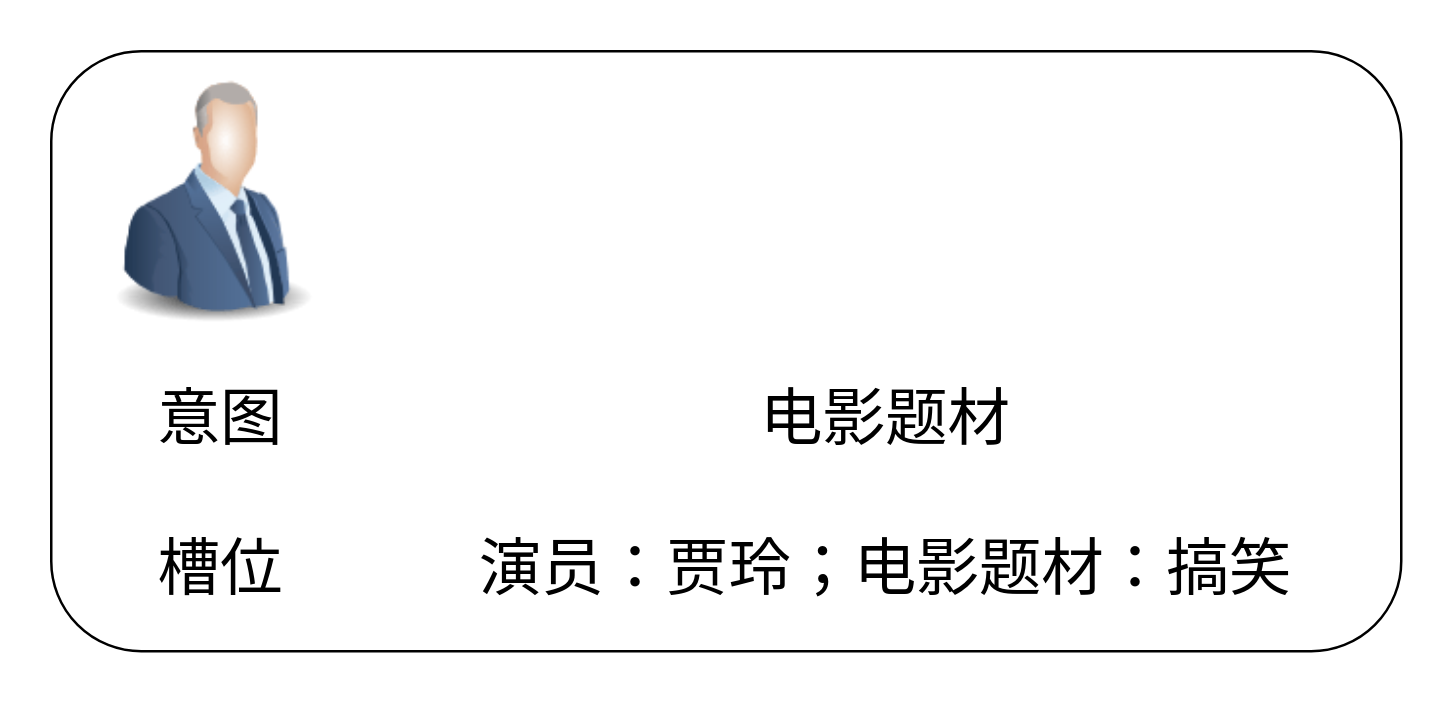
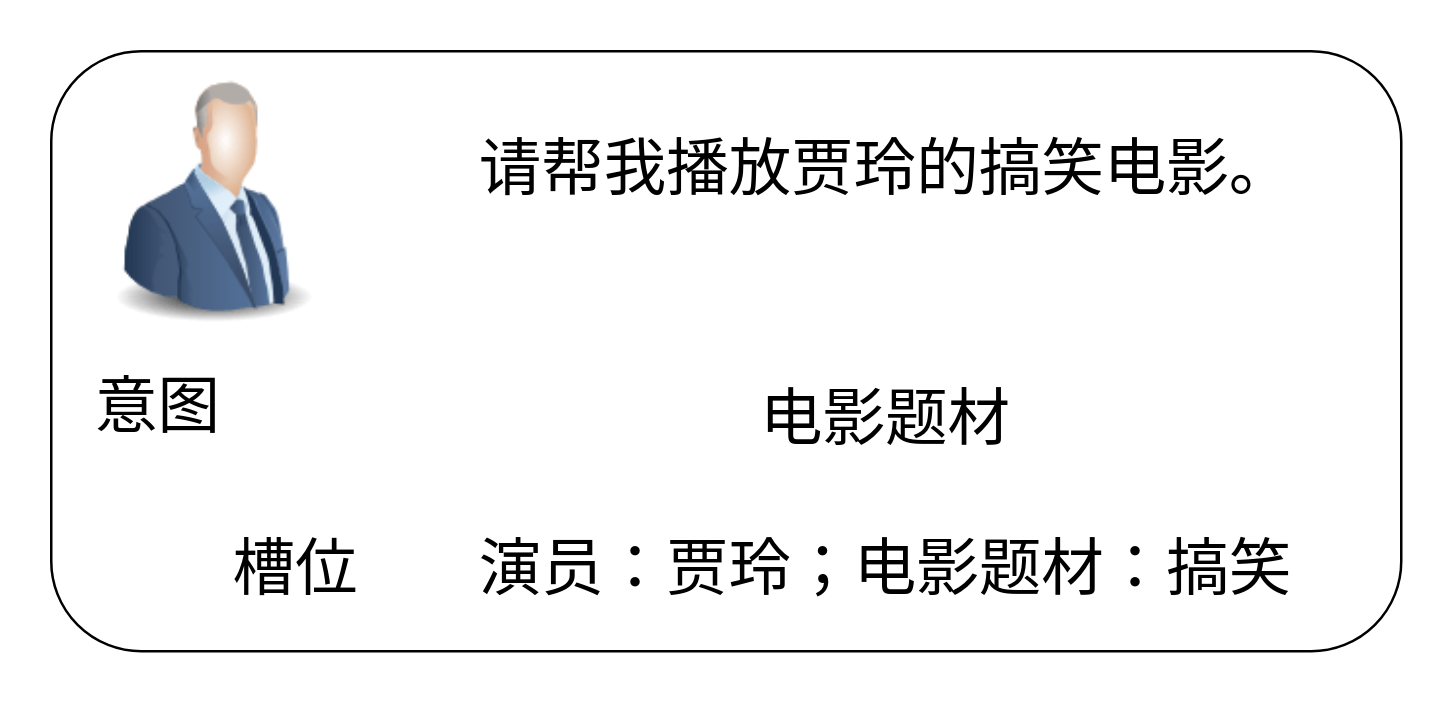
+ <mxCell id="4" value="&lt;font style=&quot;font-size: 25px;&quot;&gt;请帮我播放贾玲的搞笑电影。&lt;/font&gt;" style="text;html=1;align=center;verticalAlign=middle;whiteSpace=wrap;rounded=0;fontSize=30;" vertex="1" parent="1"><mxGeometry x="179" y="50" width="350" height="30" as="geometry" /></mxCell>
- <mxCell id="7" value="&lt;font style=&quot;font-size: 25px;&quot;&gt;意图&lt;/font&gt;" style="text;html=1;align=center;verticalAlign=middle;whiteSpace=wrap;rounded=0;fontSize=30;" vertex="1" parent="1"><mxGeometry x="50" y="150" width="76" height="30" as="geometry" /></mxCell>
+ <mxCell id="7" value="&lt;font style=&quot;font-size: 25px;&quot;&gt;意图&lt;/font&gt;" style="text;html=1;align=center;verticalAlign=middle;whiteSpace=wrap;rounded=0;fontSize=30;" vertex="1" parent="1"><mxGeometry x="25" y="145" width="76" height="30" as="geometry" /></mxCell>
- <mxCell id="8" value="&lt;font style=&quot;font-size: 25px;&quot;&gt;槽位&lt;/font&gt;" style="text;html=1;align=center;verticalAlign=middle;whiteSpace=wrap;rounded=0;fontSize=30;" vertex="1" parent="1"><mxGeometry x="50" y="210" width="76" height="30" as="geometry" /></mxCell>
+ <mxCell id="8" value="&lt;font style=&quot;font-size: 25px;&quot;&gt;槽位&lt;/font&gt;" style="text;html=1;align=center;verticalAlign=middle;whiteSpace=wrap;rounded=0;fontSize=30;" vertex="1" parent="1"><mxGeometry x="80" y="210" width="76" height="30" as="geometry" /></mxCell>
